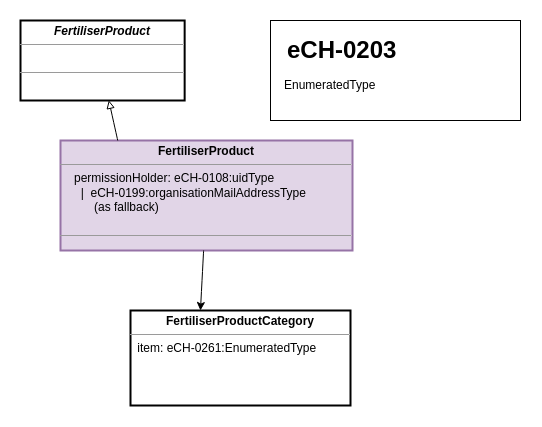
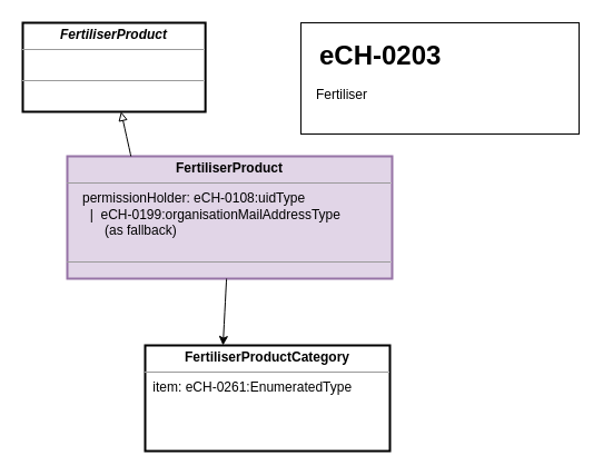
- <mxCell id="9" value="EnumeratedType" style="text;html=1;strokeColor=none;fillColor=none;align=left;verticalAlign=middle;whiteSpace=wrap;rounded=0;strokeWidth=2;fontFamily=Helvetica;" parent="1" vertex="1"><mxGeometry x="281.5" y="70" width="226.4" height="30" as="geometry" /></mxCell>
+ <mxCell id="9" value="Fertiliser" style="text;html=1;strokeColor=none;fillColor=none;align=left;verticalAlign=middle;whiteSpace=wrap;rounded=0;strokeWidth=2;fontFamily=Helvetica;" parent="1" vertex="1"><mxGeometry x="281.5" y="70" width="226.4" height="30" as="geometry" /></mxCell>
